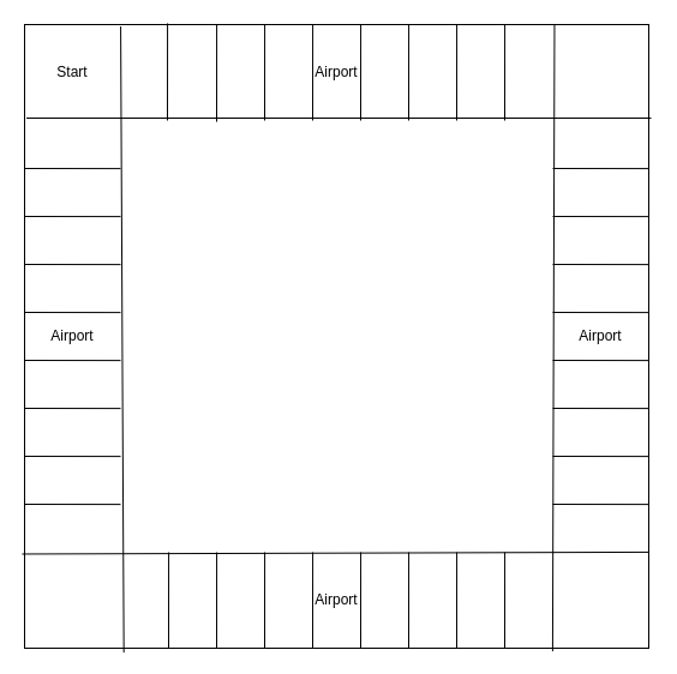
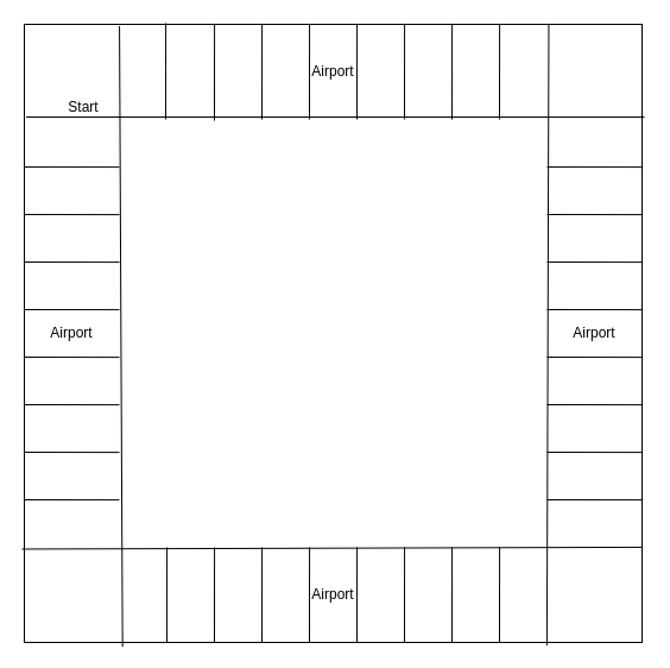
- <mxCell id="39" value="Start" style="text;html=1;strokeColor=none;fillColor=none;align=center;verticalAlign=middle;whiteSpace=wrap;rounded=0;" vertex="1" parent="1"><mxGeometry x="20" y="20" width="80" height="80" as="geometry" /></mxCell>
+ <mxCell id="39" value="Start" style="text;html=1;strokeColor=none;fillColor=none;align=center;verticalAlign=middle;whiteSpace=wrap;rounded=0;" vertex="1" parent="1"><mxGeometry x="30" y="50" width="80" height="80" as="geometry" /></mxCell>
